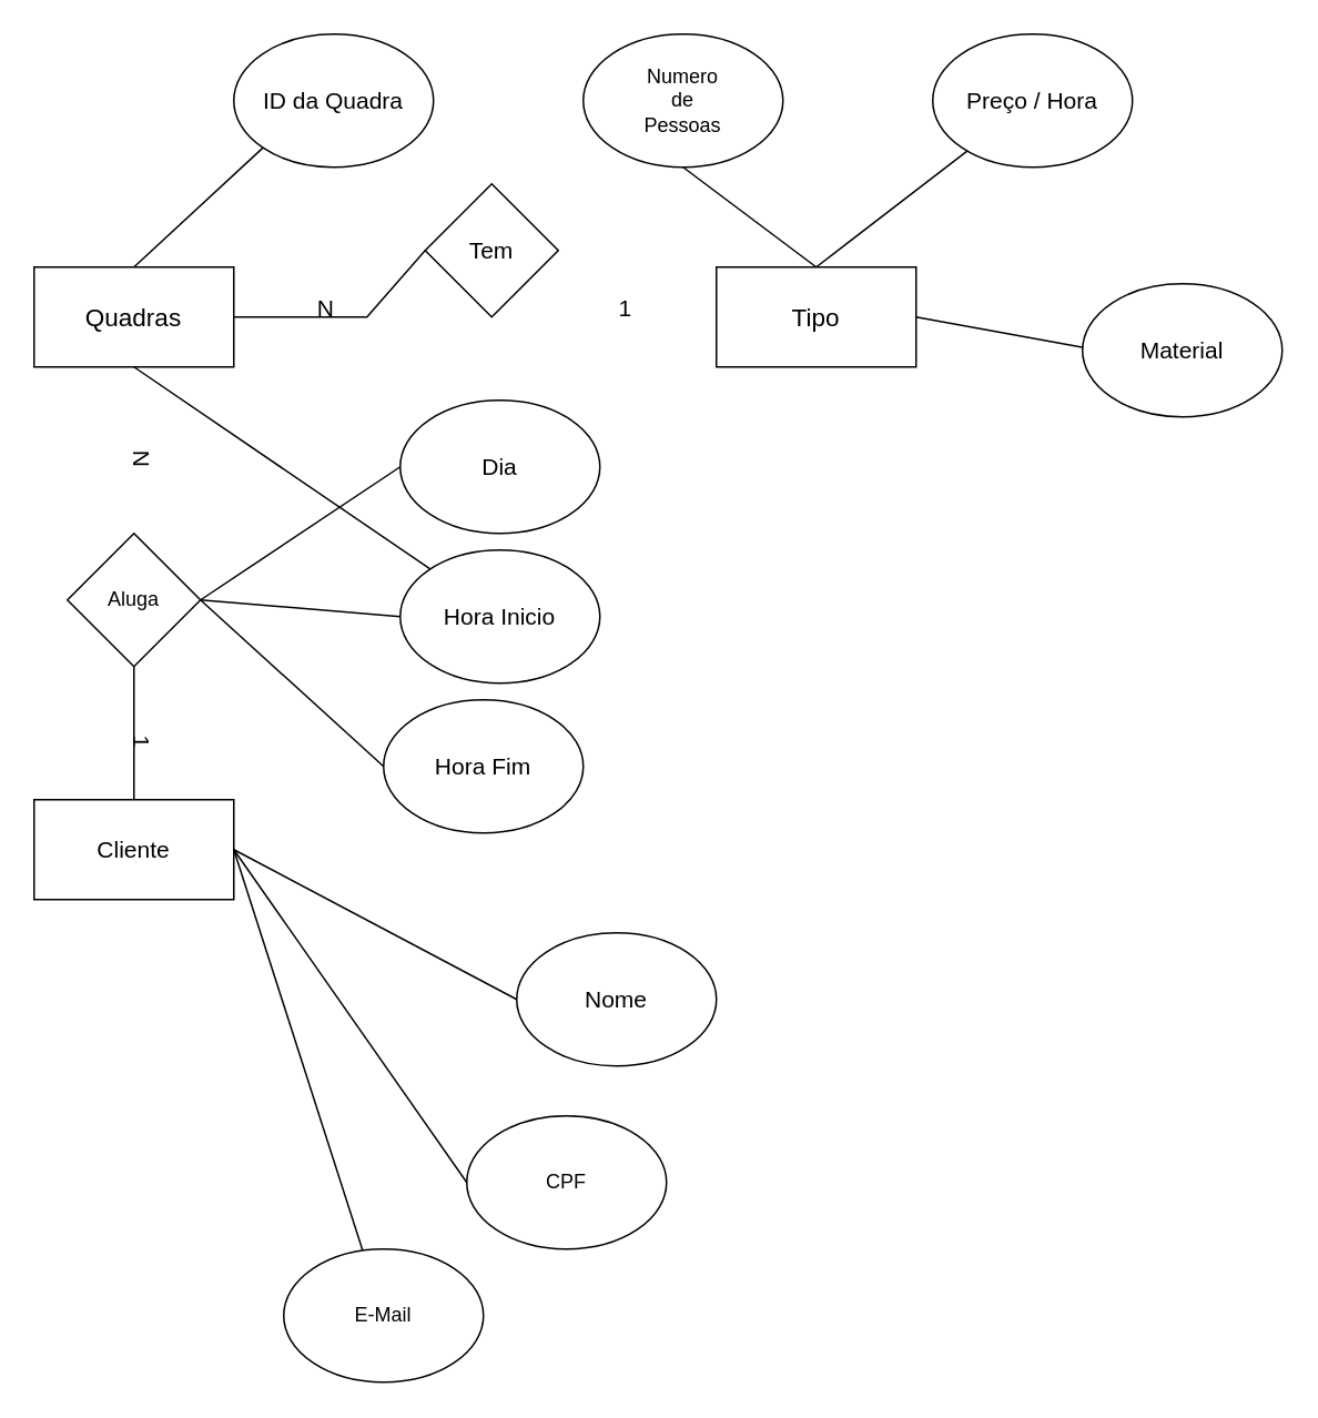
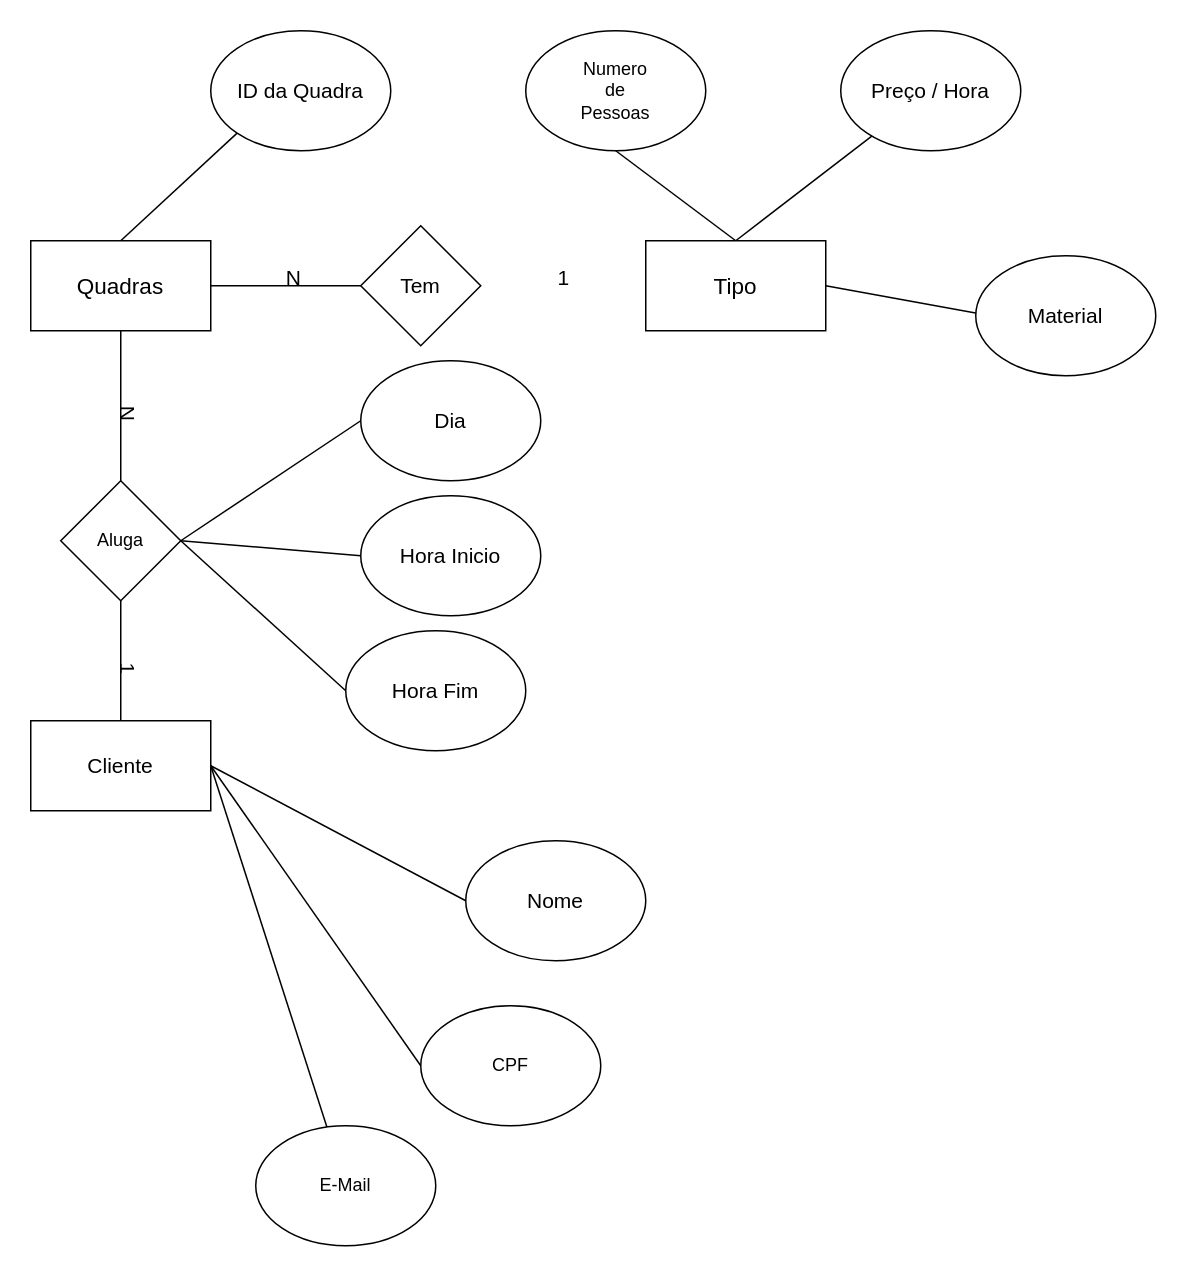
- <mxCell id="8" value="&lt;font style=&quot;font-size: 14px;&quot;&gt;Tem&lt;/font&gt;" style="rhombus;whiteSpace=wrap;html=1;" vertex="1" parent="1"><mxGeometry x="255" y="110" width="80" height="80" as="geometry" /></mxCell>
+ <mxCell id="8" value="&lt;font style=&quot;font-size: 14px;&quot;&gt;Tem&lt;/font&gt;" style="rhombus;whiteSpace=wrap;html=1;" vertex="1" parent="1"><mxGeometry x="240" y="150" width="80" height="80" as="geometry" /></mxCell>
- <mxCell id="12" value="" style="endArrow=none;html=1;rounded=0;exitX=0.5;exitY=1;exitDx=0;exitDy=0;" edge="1" parent="1" source="2" target="31"><mxGeometry width="50" height="50" relative="1" as="geometry"><mxPoint x="180" y="310" as="sourcePoint" /><mxPoint x="210" y="310" as="targetPoint" /></mxGeometry></mxCell>
+ <mxCell id="12" value="" style="endArrow=none;html=1;rounded=0;exitX=0.5;exitY=1;exitDx=0;exitDy=0;" edge="1" parent="1" source="2" target="13"><mxGeometry width="50" height="50" relative="1" as="geometry"><mxPoint x="180" y="310" as="sourcePoint" /><mxPoint x="210" y="310" as="targetPoint" /></mxGeometry></mxCell>
